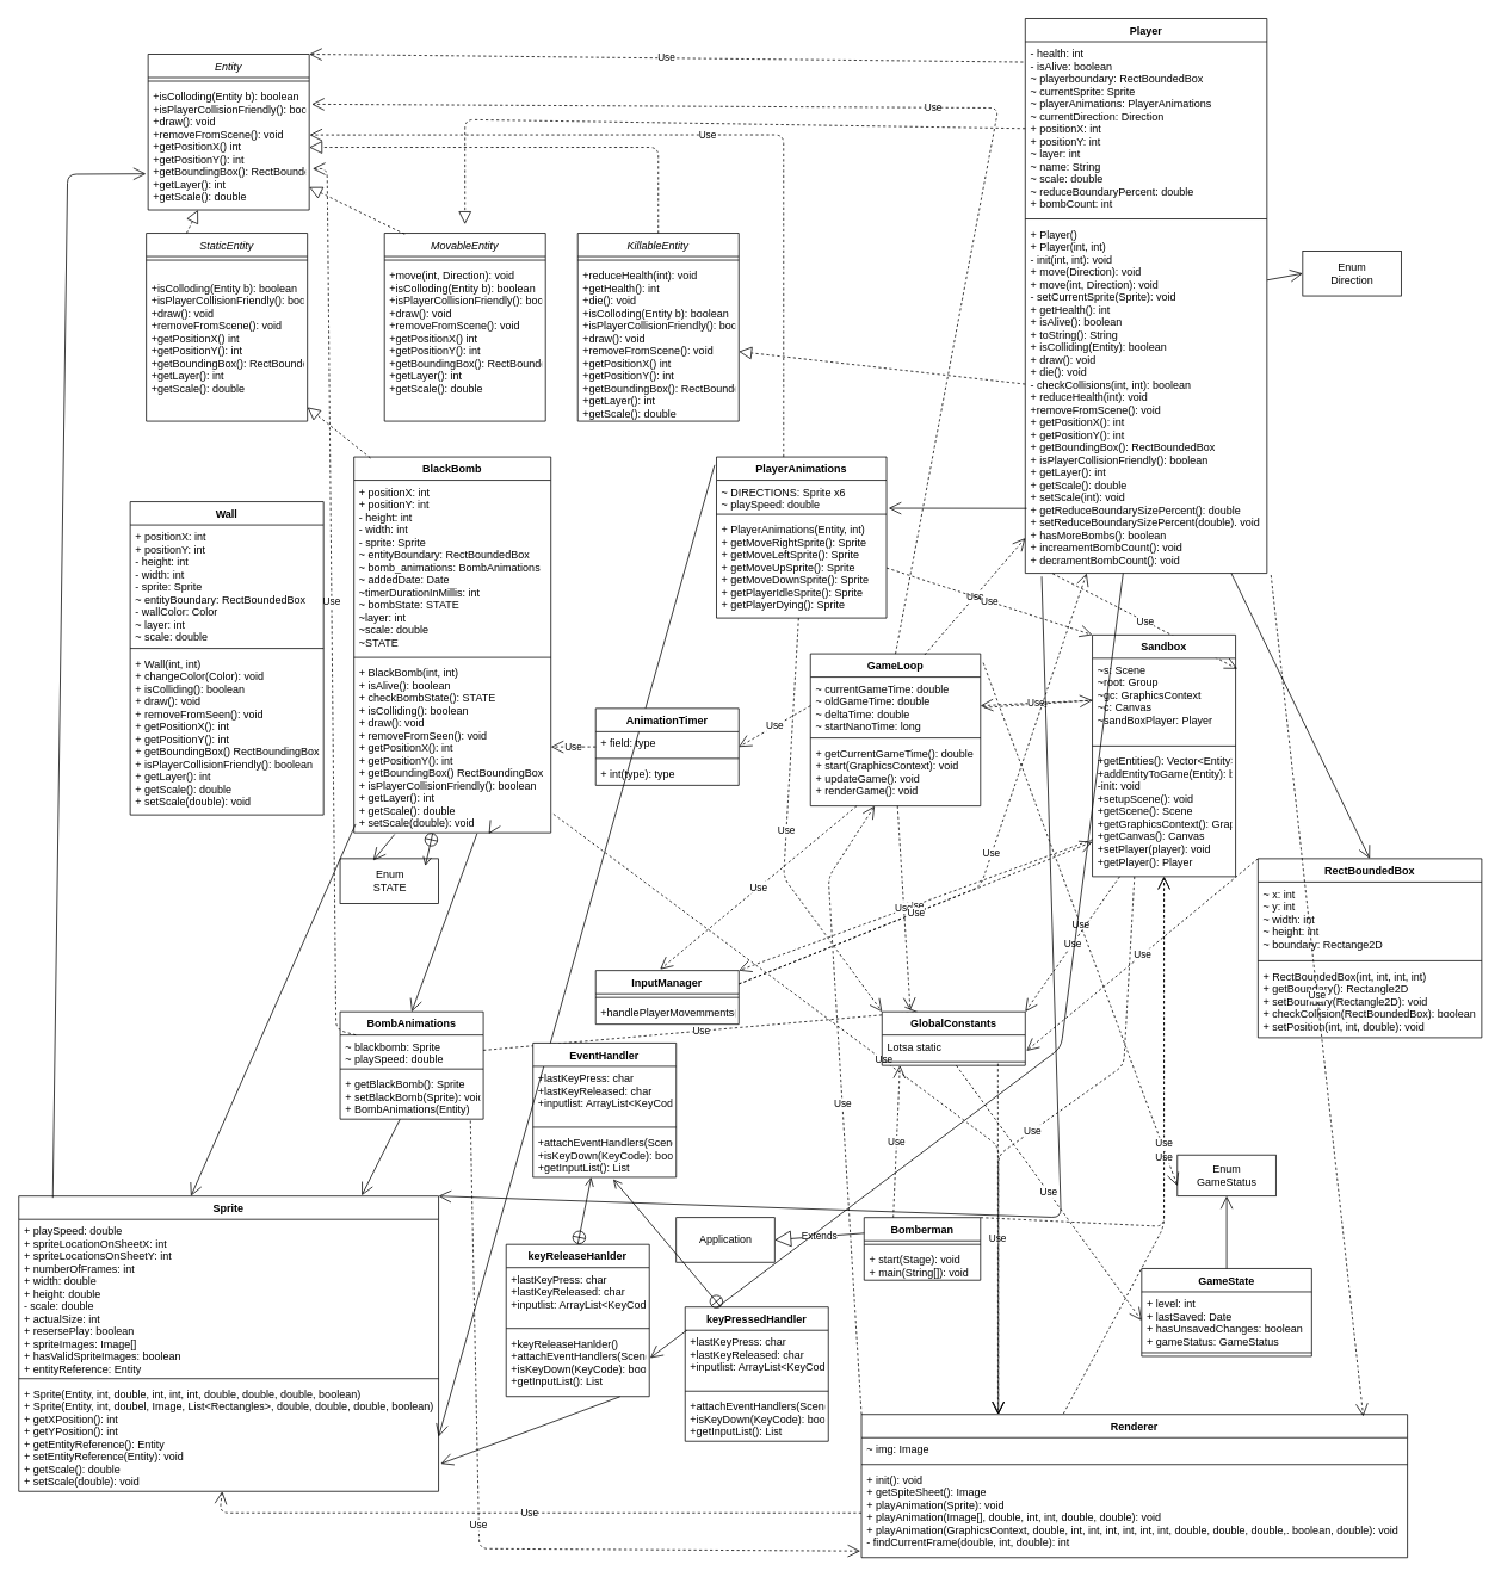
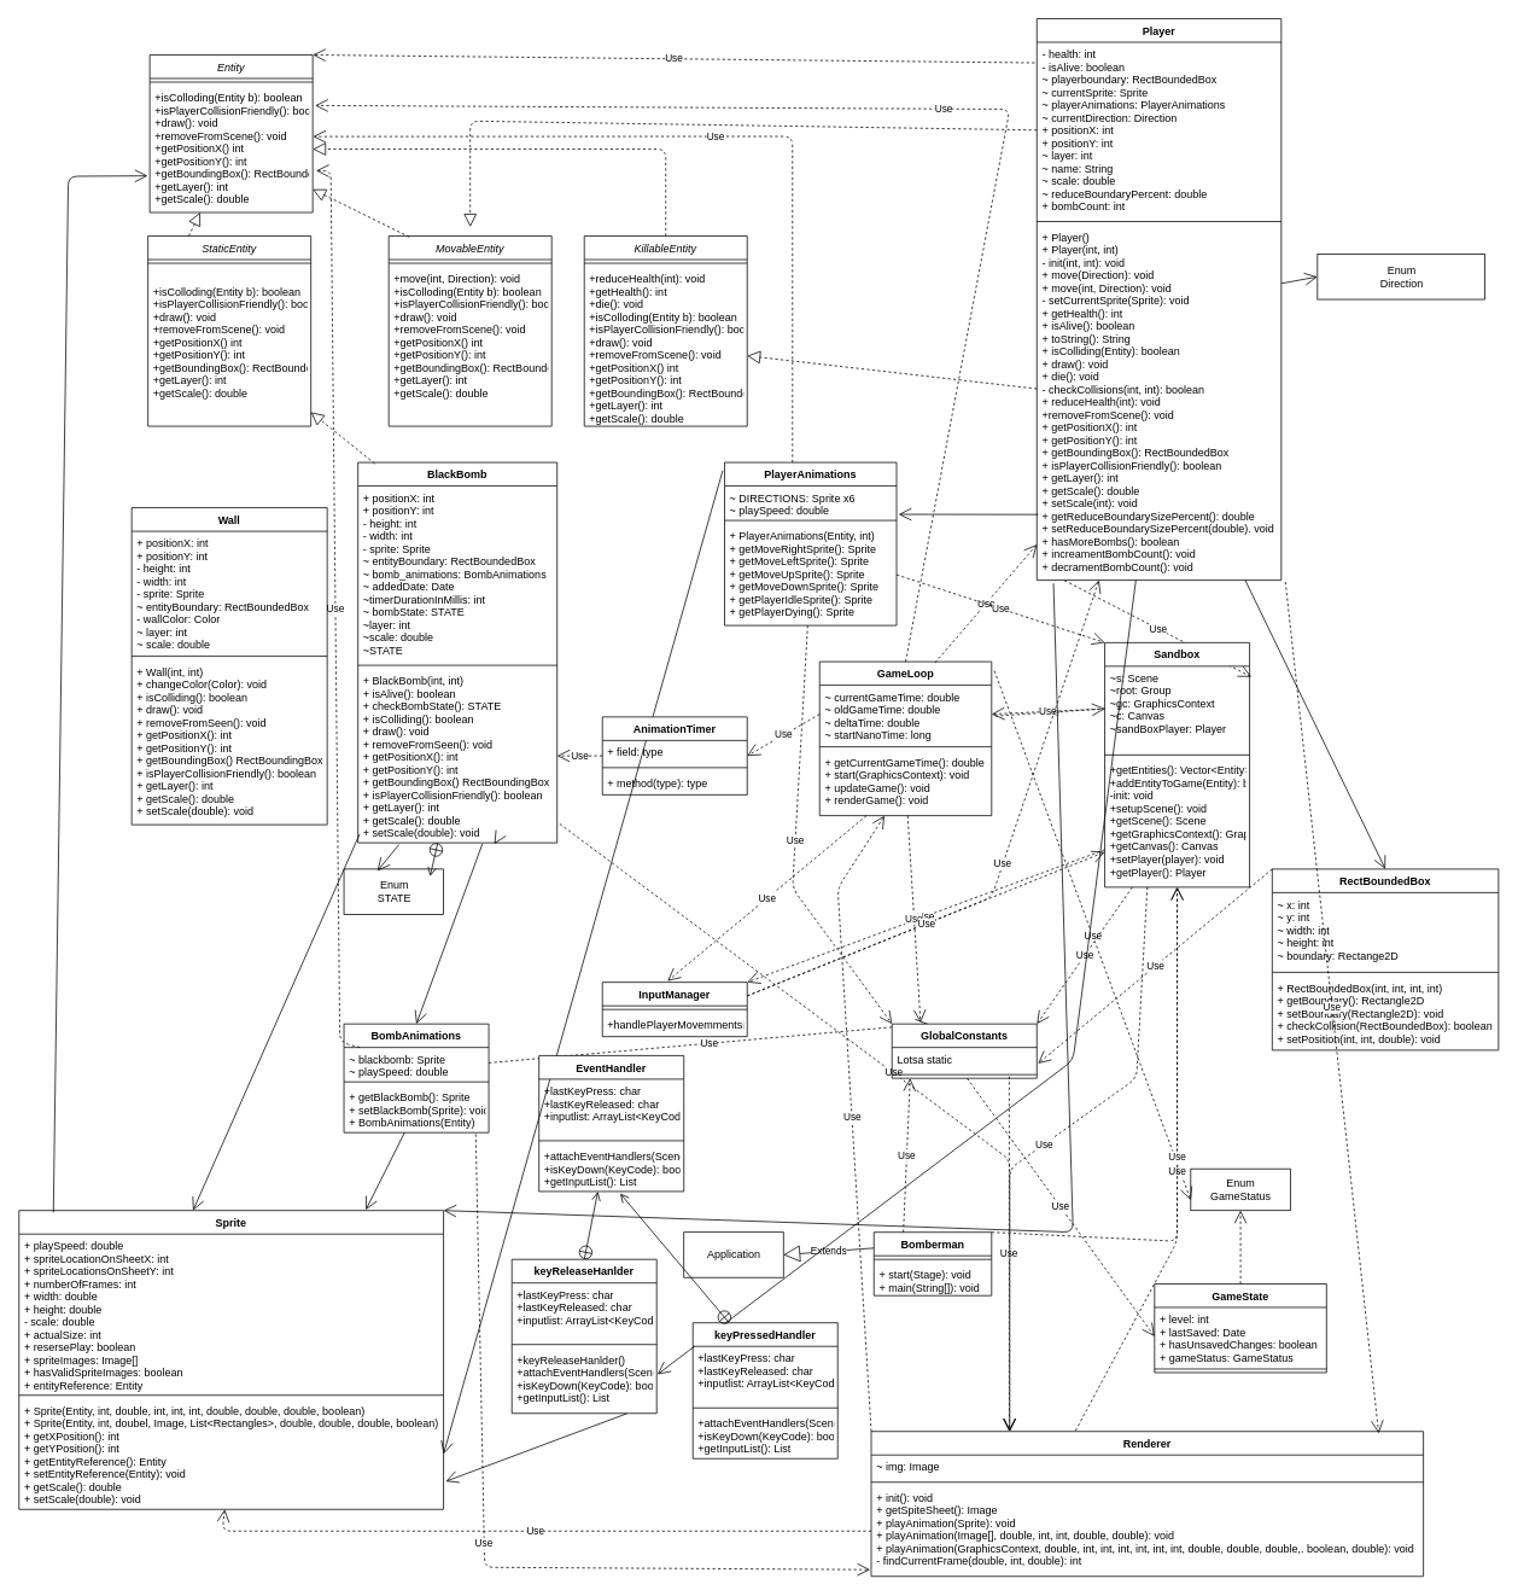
- <mxCell id="58" value="Enum&lt;br&gt;Direction" style="html=1;" parent="1" vertex="1"><mxGeometry x="1455" y="280" width="110" height="50" as="geometry" /></mxCell>
+ <mxCell id="58" value="Enum&lt;br&gt;Direction" style="html=1;" parent="1" vertex="1"><mxGeometry x="1455" y="280" width="185" height="50" as="geometry" /></mxCell>
- <mxCell id="118" value="+ int(type): type" style="text;strokeColor=none;fillColor=none;align=left;verticalAlign=top;spacingLeft=4;spacingRight=4;overflow=hidden;rotatable=0;points=[[0,0.5],[1,0.5]];portConstraint=eastwest;" parent="115" vertex="1"><mxGeometry y="60" width="160" height="26" as="geometry" /></mxCell>
+ <mxCell id="118" value="+ method(type): type" style="text;strokeColor=none;fillColor=none;align=left;verticalAlign=top;spacingLeft=4;spacingRight=4;overflow=hidden;rotatable=0;points=[[0,0.5],[1,0.5]];portConstraint=eastwest;" parent="115" vertex="1"><mxGeometry y="60" width="160" height="26" as="geometry" /></mxCell>
- <mxCell id="19" value="" style="endArrow=open;endFill=1;endSize=12;html=1;exitX=0.5;exitY=0;exitDx=0;exitDy=0;entryX=0.5;entryY=1;entryDx=0;entryDy=0;" parent="1" source="6" target="20" edge="1"><mxGeometry width="160" relative="1" as="geometry"><mxPoint x="825" y="1190" as="sourcePoint" /><mxPoint x="965" y="1160" as="targetPoint" /></mxGeometry></mxCell>
+ <mxCell id="19" value="" style="endArrow=open;endFill=1;endSize=12;html=1;exitX=0.5;exitY=0;exitDx=0;exitDy=0;entryX=0.5;entryY=1;entryDx=0;entryDy=0;dashed=1;" parent="1" source="6" target="20" edge="1"><mxGeometry width="160" relative="1" as="geometry"><mxPoint x="825" y="1190" as="sourcePoint" /><mxPoint x="965" y="1160" as="targetPoint" /></mxGeometry></mxCell>
